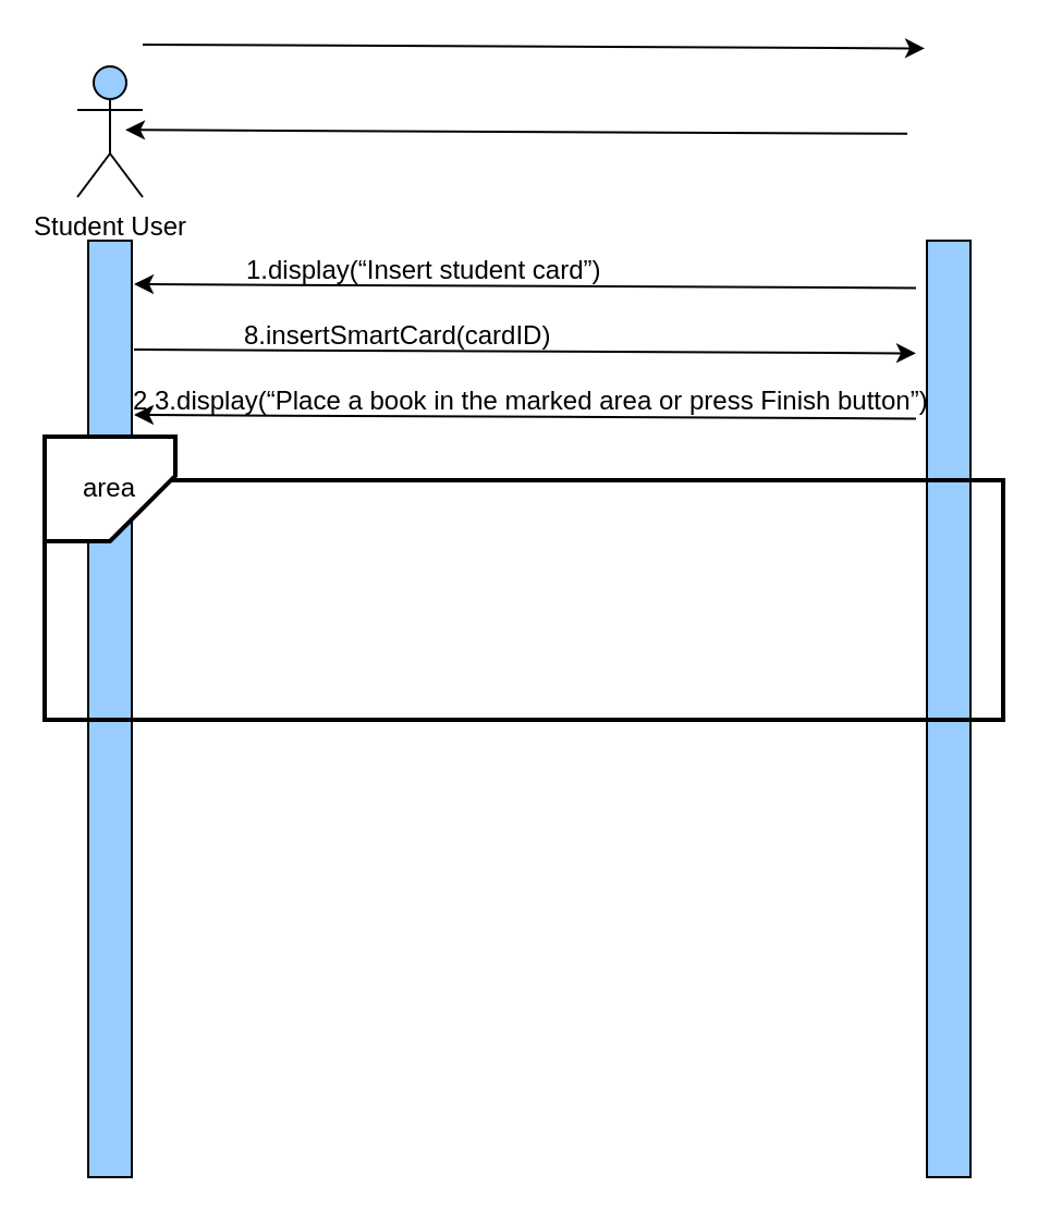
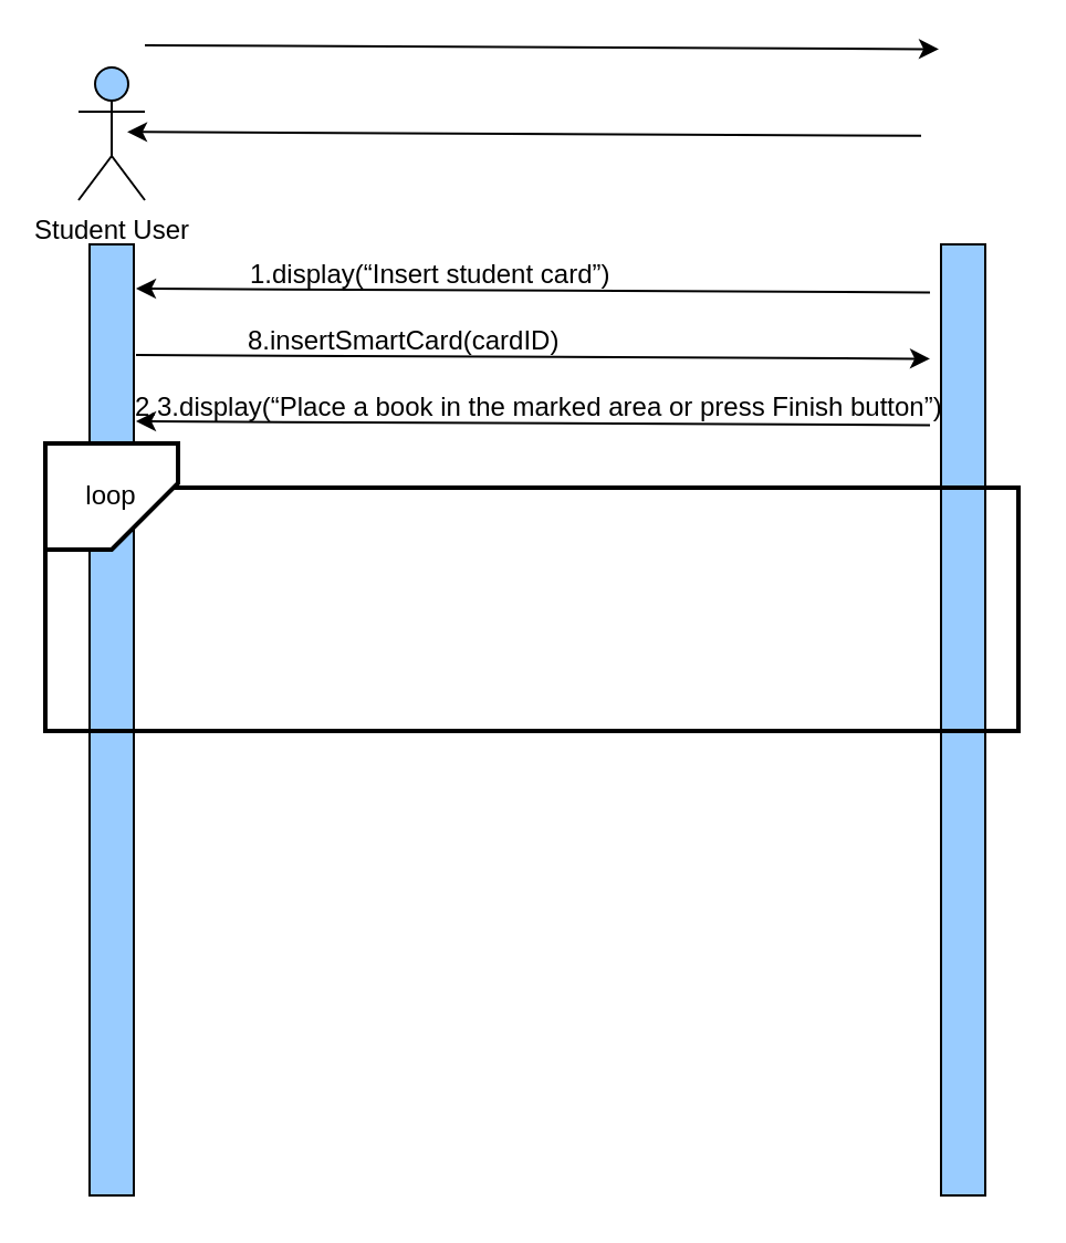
- <mxCell id="14" value="area" style="shape=card;whiteSpace=wrap;html=1;strokeColor=#000000;strokeWidth=2;align=center;direction=north;flipV=0;flipH=1;aspect=fixed;" vertex="1" parent="1"><mxGeometry x="20" y="200" width="60" height="48" as="geometry" /></mxCell>
+ <mxCell id="14" value="loop" style="shape=card;whiteSpace=wrap;html=1;strokeColor=#000000;strokeWidth=2;align=center;direction=north;flipV=0;flipH=1;aspect=fixed;" vertex="1" parent="1"><mxGeometry x="20" y="200" width="60" height="48" as="geometry" /></mxCell>
